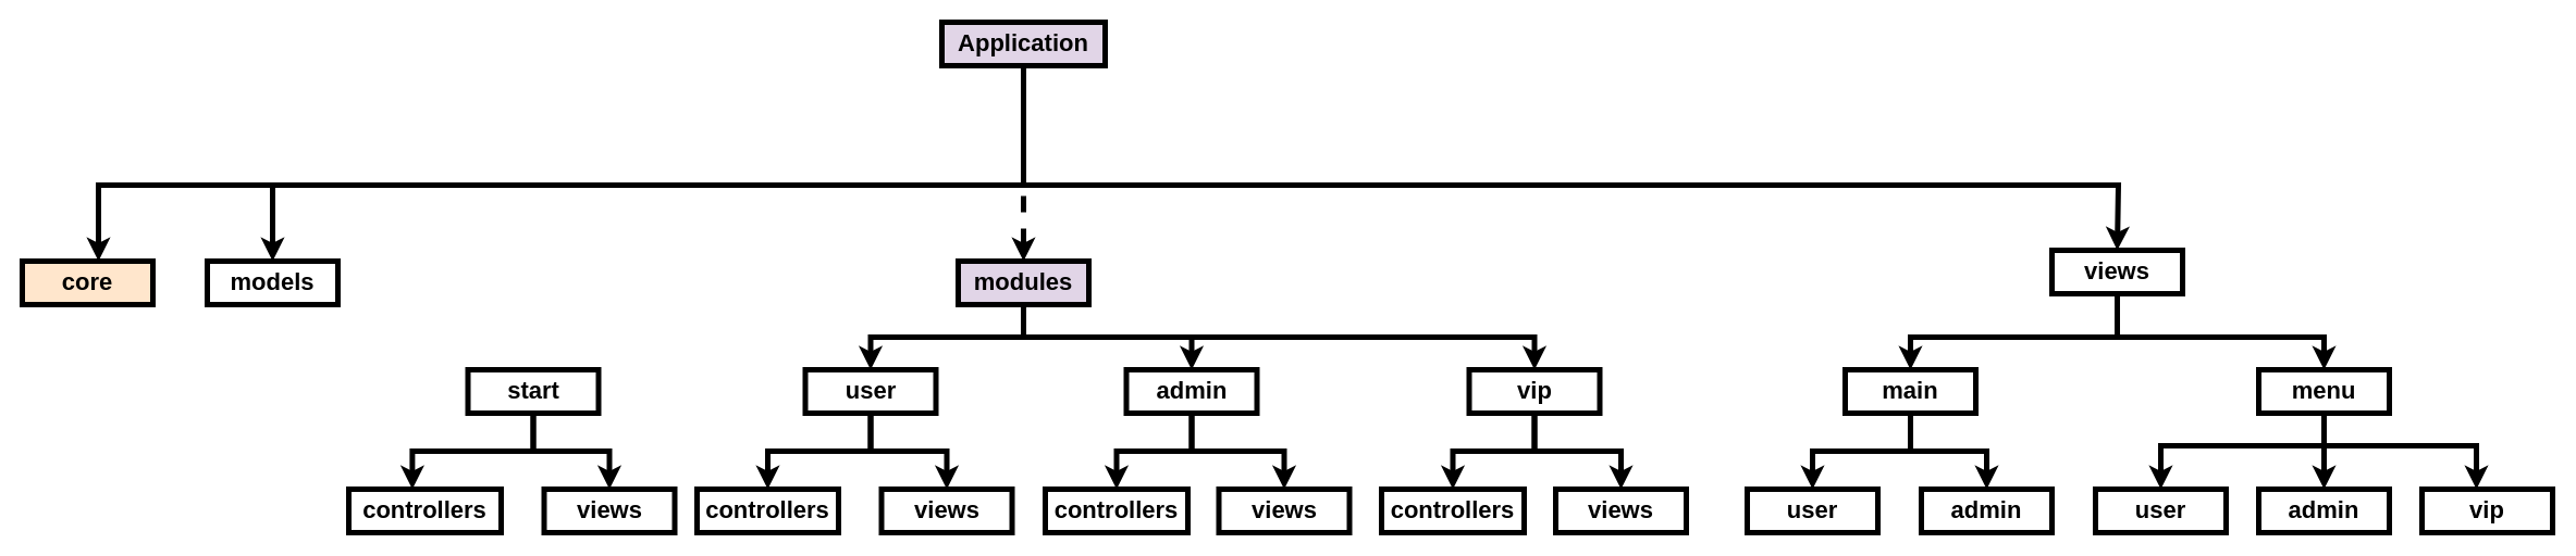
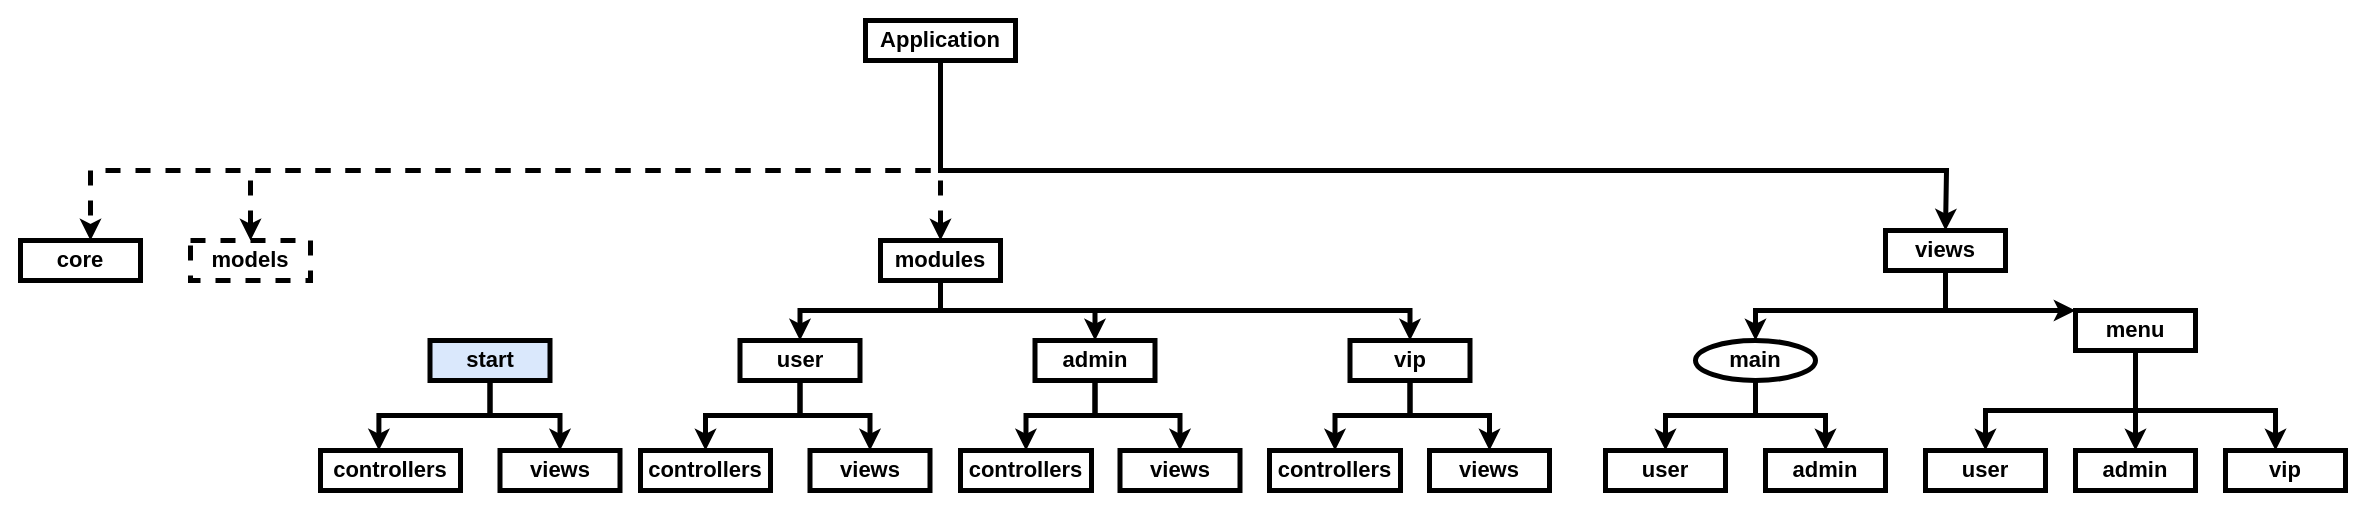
- <mxCell id="6" value="&lt;font style=&quot;font-size: 22px&quot;&gt;Application&lt;/font&gt;" style="rounded=0;whiteSpace=wrap;html=1;fontStyle=1;strokeWidth=5;spacing=20;verticalAlign=middle;fillColor=#e1d5e7;" vertex="1" parent="1"><mxGeometry x="865" y="20" width="150" height="40" as="geometry" /></mxCell>
+ <mxCell id="6" value="&lt;font style=&quot;font-size: 22px&quot;&gt;Application&lt;/font&gt;" style="rounded=0;whiteSpace=wrap;html=1;fontStyle=1;strokeWidth=5;spacing=20;verticalAlign=middle;" vertex="1" parent="1"><mxGeometry x="865" y="20" width="150" height="40" as="geometry" /></mxCell>
- <mxCell id="5" value="" style="edgeStyle=orthogonalEdgeStyle;rounded=0;orthogonalLoop=1;jettySize=auto;html=1;fontStyle=1;strokeWidth=5;spacing=20;verticalAlign=middle;" edge="1" parent="1" source="6" target="15"><mxGeometry relative="1" as="geometry"><mxPoint x="910" as="targetPoint" y="90" /><Array as="points"><mxPoint x="940" y="170" /><mxPoint x="90" y="170" /></Array></mxGeometry></mxCell>
+ <mxCell id="5" value="" style="edgeStyle=orthogonalEdgeStyle;rounded=0;orthogonalLoop=1;jettySize=auto;html=1;fontStyle=1;strokeWidth=5;spacing=20;verticalAlign=middle;dashed=1;" edge="1" parent="1" source="6" target="15"><mxGeometry relative="1" as="geometry"><mxPoint x="910" as="targetPoint" y="90" /><Array as="points"><mxPoint x="940" y="170" /><mxPoint x="90" y="170" /></Array></mxGeometry></mxCell>
- <mxCell id="2" value="" style="edgeStyle=orthogonalEdgeStyle;rounded=0;orthogonalLoop=1;jettySize=auto;html=1;entryX=0.5;entryY=0;entryDx=0;entryDy=0;fontStyle=1;strokeWidth=5;spacing=20;verticalAlign=middle;" edge="1" parent="1" source="6" target="7"><mxGeometry relative="1" as="geometry"><mxPoint x="1050" y="190" as="targetPoint" /><Array as="points"><mxPoint x="940" y="170" /><mxPoint x="250" y="170" /></Array></mxGeometry></mxCell>
+ <mxCell id="2" value="" style="edgeStyle=orthogonalEdgeStyle;rounded=0;orthogonalLoop=1;jettySize=auto;html=1;entryX=0.5;entryY=0;entryDx=0;entryDy=0;fontStyle=1;strokeWidth=5;spacing=20;verticalAlign=middle;dashed=1;" edge="1" parent="1" source="6" target="7"><mxGeometry relative="1" as="geometry"><mxPoint x="1050" y="190" as="targetPoint" /><Array as="points"><mxPoint x="940" y="170" /><mxPoint x="250" y="170" /></Array></mxGeometry></mxCell>
- <mxCell id="15" value="&lt;font style=&quot;font-size: 22px&quot;&gt;core&lt;/font&gt;" style="rounded=0;whiteSpace=wrap;html=1;fontStyle=1;strokeWidth=5;spacing=20;verticalAlign=middle;fillColor=#ffe6cc;" vertex="1" parent="1"><mxGeometry x="20" y="240" width="120" height="40" as="geometry" /></mxCell>
+ <mxCell id="15" value="&lt;font style=&quot;font-size: 22px&quot;&gt;core&lt;/font&gt;" style="rounded=0;whiteSpace=wrap;html=1;fontStyle=1;strokeWidth=5;spacing=20;verticalAlign=middle;" vertex="1" parent="1"><mxGeometry x="20" y="240" width="120" height="40" as="geometry" /></mxCell>
- <mxCell id="7" value="&lt;font style=&quot;font-size: 22px&quot;&gt;models&lt;/font&gt;" style="rounded=0;whiteSpace=wrap;html=1;fontStyle=1;strokeWidth=5;spacing=20;verticalAlign=middle;" vertex="1" parent="1"><mxGeometry x="190" y="240" width="120" height="40" as="geometry" /></mxCell>
+ <mxCell id="7" value="&lt;font style=&quot;font-size: 22px&quot;&gt;models&lt;/font&gt;" style="rounded=0;whiteSpace=wrap;html=1;fontStyle=1;strokeWidth=5;spacing=20;verticalAlign=middle;dashed=1;" vertex="1" parent="1"><mxGeometry x="190" y="240" width="120" height="40" as="geometry" /></mxCell>
- <mxCell id="14" value="&lt;font style=&quot;font-size: 22px&quot;&gt;modules&lt;br&gt;&lt;/font&gt;" style="rounded=0;whiteSpace=wrap;html=1;fontStyle=1;strokeWidth=5;spacing=20;verticalAlign=middle;fillColor=#e1d5e7;" vertex="1" parent="1"><mxGeometry x="880" y="240" width="120" height="40" as="geometry" /></mxCell>
+ <mxCell id="14" value="&lt;font style=&quot;font-size: 22px&quot;&gt;modules&lt;br&gt;&lt;/font&gt;" style="rounded=0;whiteSpace=wrap;html=1;fontStyle=1;strokeWidth=5;spacing=20;verticalAlign=middle;" vertex="1" parent="1"><mxGeometry x="880" y="240" width="120" height="40" as="geometry" /></mxCell>
- <mxCell id="39" value="&lt;font style=&quot;font-size: 22px&quot;&gt;&lt;span&gt;start&lt;/span&gt;&lt;br&gt;&lt;/font&gt;" style="rounded=0;whiteSpace=wrap;html=1;fontStyle=1;strokeWidth=5;spacing=20;verticalAlign=middle;" vertex="1" parent="1"><mxGeometry x="429.5" y="340" width="120" height="40" as="geometry" /></mxCell>
+ <mxCell id="39" value="&lt;font style=&quot;font-size: 22px&quot;&gt;&lt;span&gt;start&lt;/span&gt;&lt;br&gt;&lt;/font&gt;" style="rounded=0;whiteSpace=wrap;html=1;fontStyle=1;strokeWidth=5;spacing=20;verticalAlign=middle;fillColor=#dae8fc;" vertex="1" parent="1"><mxGeometry x="429.5" y="340" width="120" height="40" as="geometry" /></mxCell>
- <mxCell id="18" value="&lt;font style=&quot;font-size: 22px&quot;&gt;main&lt;br&gt;&lt;/font&gt;" style="rounded=0;whiteSpace=wrap;html=1;fontStyle=1;strokeWidth=5;spacing=20;verticalAlign=middle;" vertex="1" parent="1"><mxGeometry x="1695" y="340" width="120" height="40" as="geometry" /></mxCell>
+ <mxCell id="18" value="&lt;font style=&quot;font-size: 22px&quot;&gt;main&lt;br&gt;&lt;/font&gt;" style="ellipse;whiteSpace=wrap;html=1;fontStyle=1;strokeWidth=5;spacing=20;verticalAlign=middle;" vertex="1" parent="1"><mxGeometry x="1695" y="340" width="120" height="40" as="geometry" /></mxCell>
- <mxCell id="22" value="&lt;font style=&quot;font-size: 22px&quot;&gt;menu&lt;br&gt;&lt;/font&gt;" style="rounded=0;whiteSpace=wrap;html=1;fontStyle=1;strokeWidth=5;spacing=20;verticalAlign=middle;" vertex="1" parent="1"><mxGeometry x="2075" y="340" width="120" height="40" as="geometry" /></mxCell>
+ <mxCell id="22" value="&lt;font style=&quot;font-size: 22px&quot;&gt;menu&lt;br&gt;&lt;/font&gt;" style="rounded=0;whiteSpace=wrap;html=1;fontStyle=1;strokeWidth=5;spacing=20;verticalAlign=middle;" vertex="1" parent="1"><mxGeometry x="2075" y="310" width="120" height="40" as="geometry" /></mxCell>
